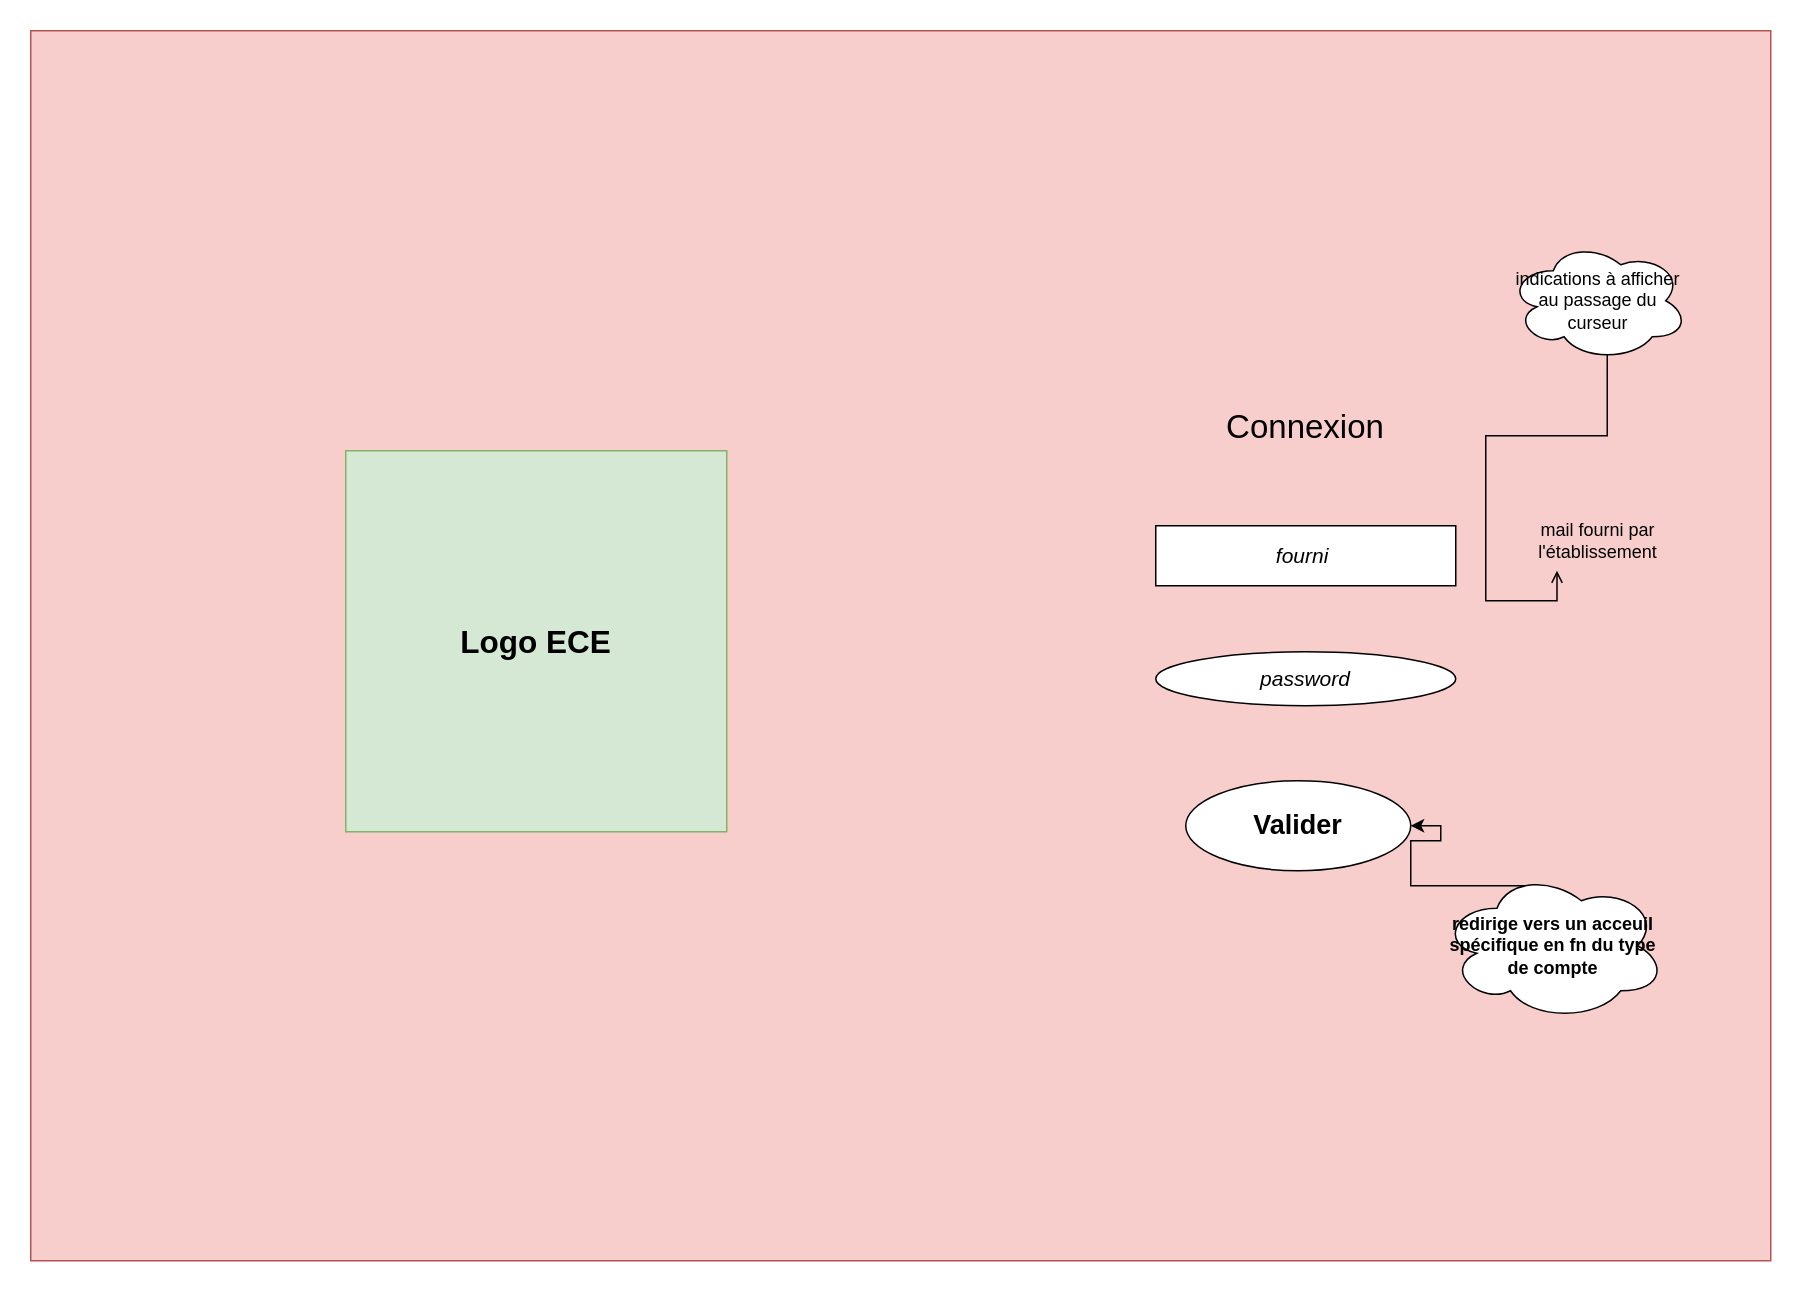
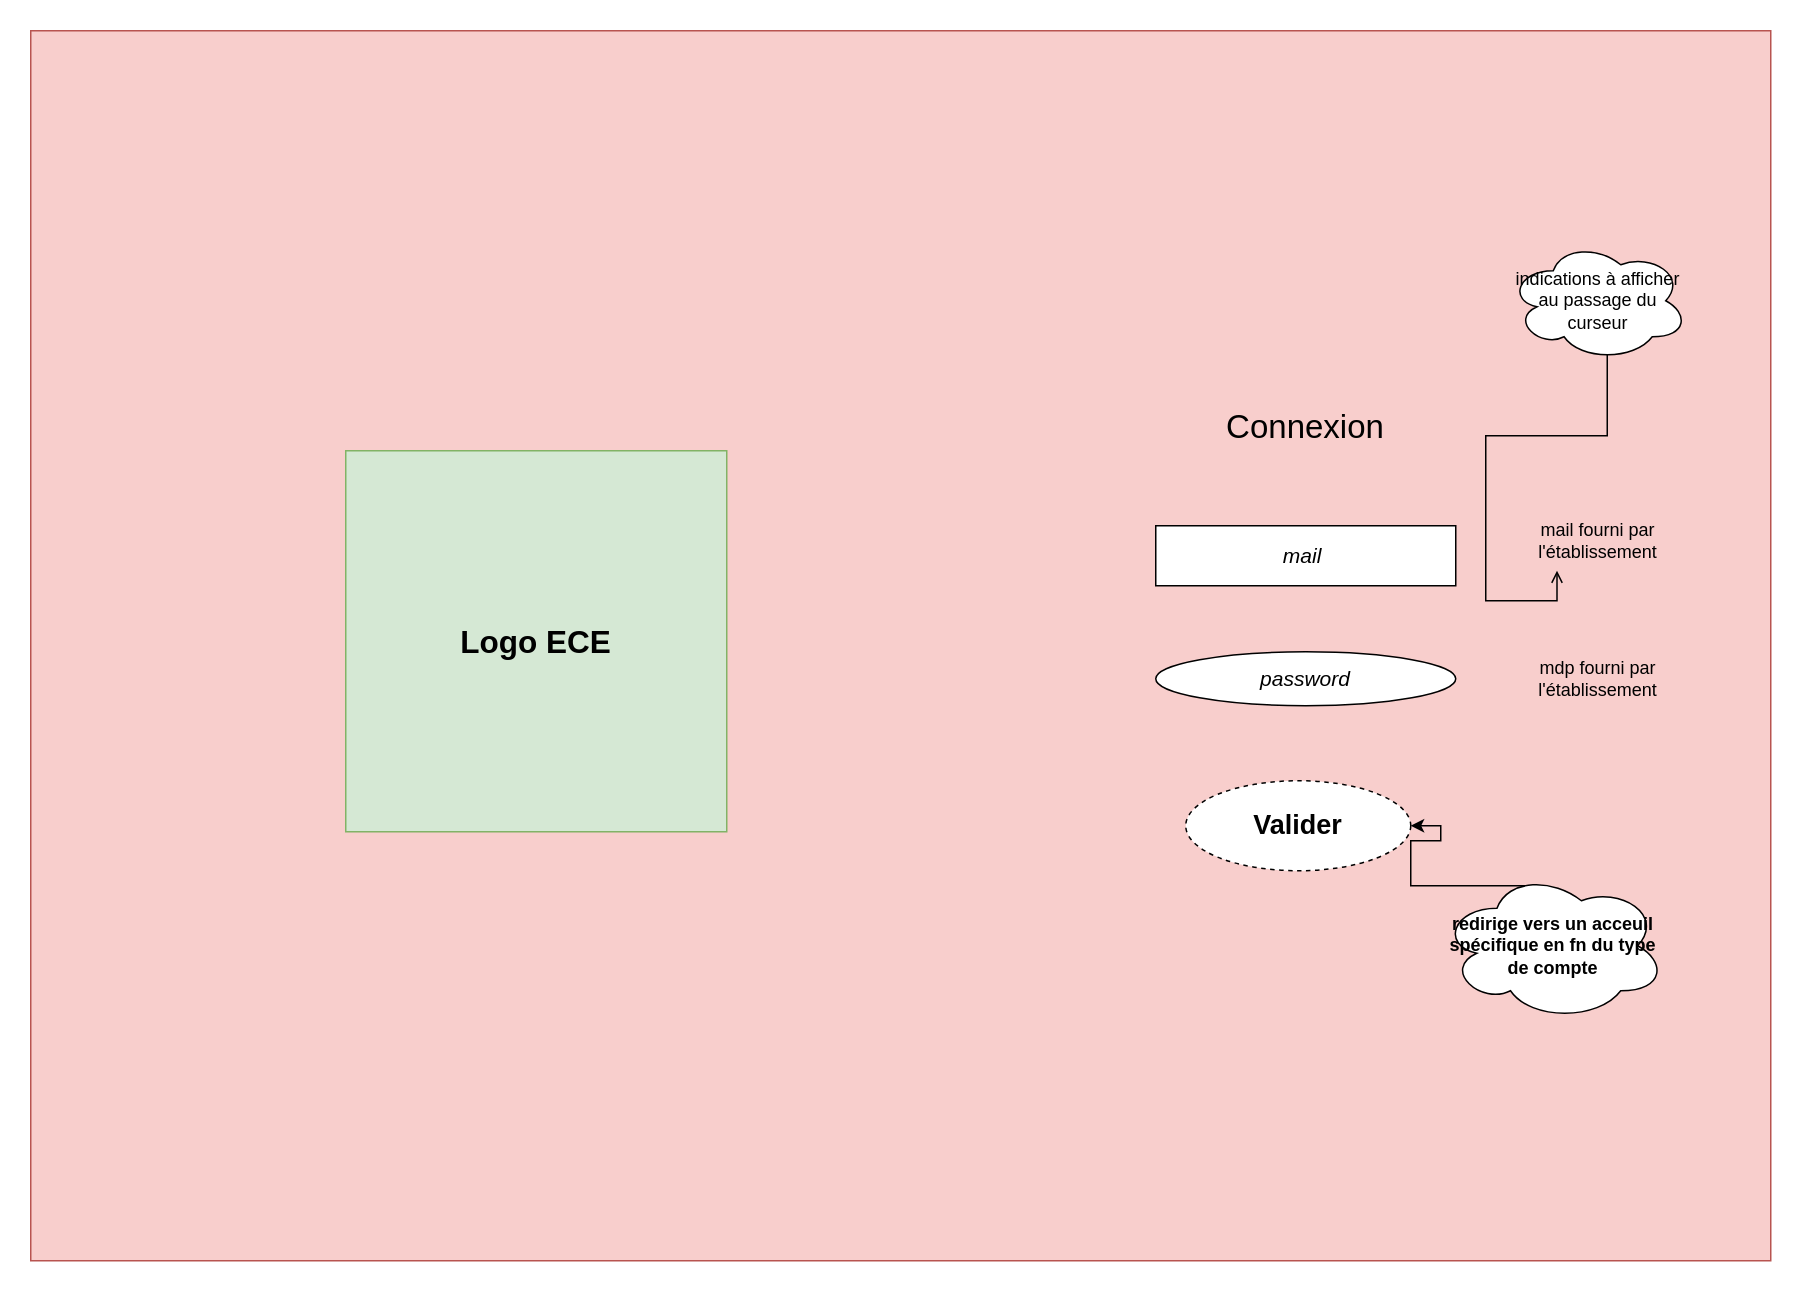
- <mxCell id="4" value="&lt;font style=&quot;font-size: 14px&quot;&gt;&lt;i&gt;fourni&amp;nbsp;&lt;/i&gt;&lt;/font&gt;" style="rounded=0;whiteSpace=wrap;html=1;" parent="1" vertex="1"><mxGeometry x="770" y="350" width="200" height="40" as="geometry" /></mxCell>
+ <mxCell id="4" value="&lt;font style=&quot;font-size: 14px&quot;&gt;&lt;i&gt;mail&amp;nbsp;&lt;/i&gt;&lt;/font&gt;" style="rounded=0;whiteSpace=wrap;html=1;" parent="1" vertex="1"><mxGeometry x="770" y="350" width="200" height="40" as="geometry" /></mxCell>
+ <mxCell id="9" value="mdp fourni par l'établissement" style="text;html=1;strokeColor=none;fillColor=none;align=center;verticalAlign=middle;whiteSpace=wrap;rounded=0;" parent="1" vertex="1"><mxGeometry x="1010" y="432" width="110" height="40" as="geometry" /></mxCell>
- <mxCell id="6" value="&lt;font style=&quot;font-size: 18px&quot;&gt;&lt;b&gt;Valider&lt;/b&gt;&lt;/font&gt;" style="ellipse;whiteSpace=wrap;html=1;" parent="1" vertex="1"><mxGeometry x="790" y="520" width="150" height="60" as="geometry" /></mxCell>
+ <mxCell id="6" value="&lt;font style=&quot;font-size: 18px&quot;&gt;&lt;b&gt;Valider&lt;/b&gt;&lt;/font&gt;" style="ellipse;whiteSpace=wrap;html=1;dashed=1;" parent="1" vertex="1"><mxGeometry x="790" y="520" width="150" height="60" as="geometry" /></mxCell>
